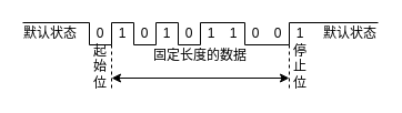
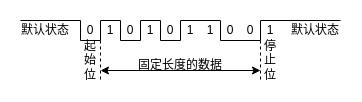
- <mxCell id="14" value="固定长度的数据" style="text;html=1;strokeColor=none;fillColor=none;align=center;verticalAlign=middle;whiteSpace=wrap;rounded=0;" vertex="1" parent="1"><mxGeometry x="130" y="40" width="100" height="20" as="geometry" /></mxCell>
+ <mxCell id="14" value="固定长度的数据" style="text;html=1;strokeColor=none;fillColor=none;align=center;verticalAlign=middle;whiteSpace=wrap;rounded=0;" vertex="1" parent="1"><mxGeometry x="130" y="55" width="100" height="20" as="geometry" /></mxCell>
